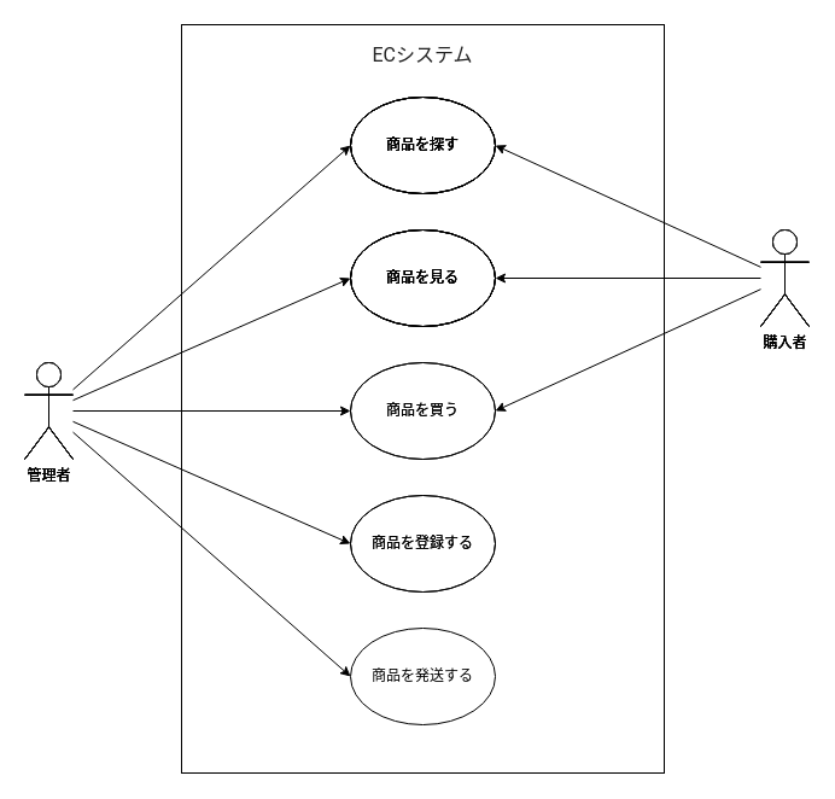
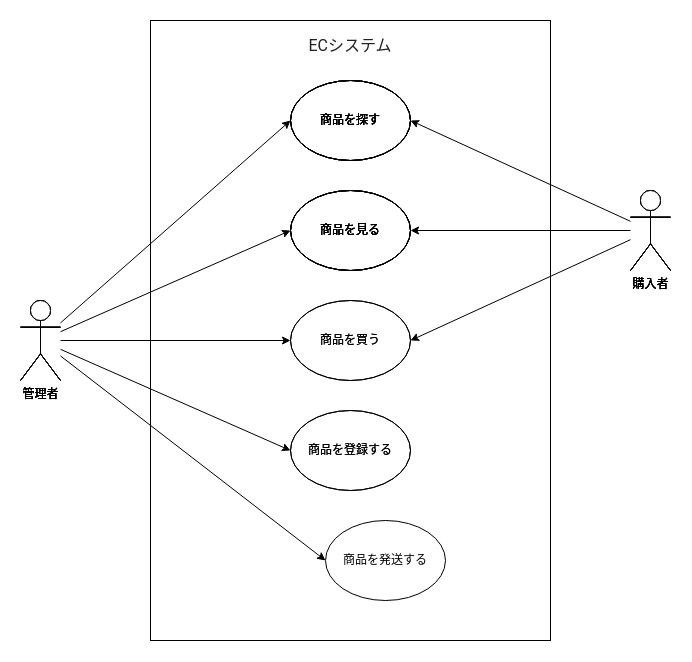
- <mxCell id="10" value="商品を発送する" style="ellipse;whiteSpace=wrap;html=1;fillColor=none;" parent="2" vertex="1"><mxGeometry x="270" y="480" width="120" height="80" as="geometry" /></mxCell>
+ <mxCell id="10" value="商品を発送する" style="ellipse;whiteSpace=wrap;html=1;fillColor=none;" parent="2" vertex="1"><mxGeometry x="305" y="480" width="120" height="80" as="geometry" /></mxCell>
